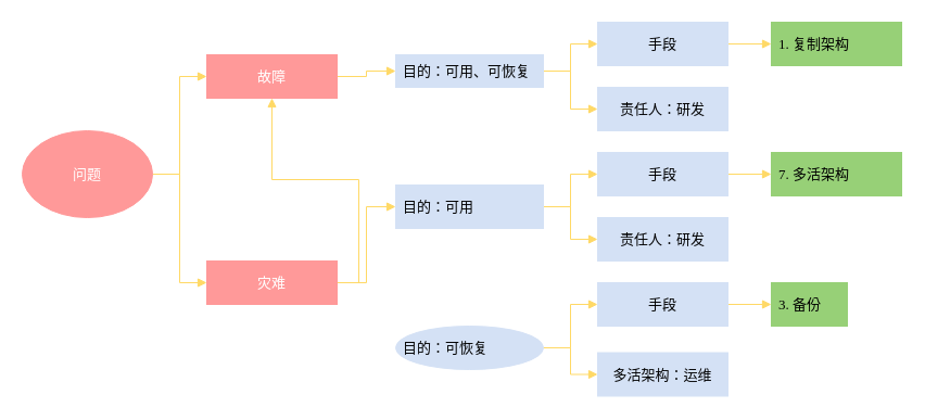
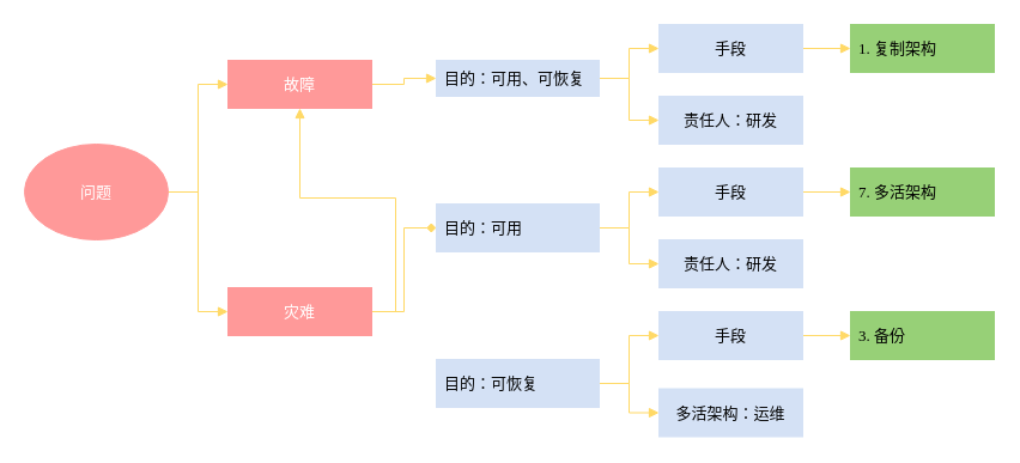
- <mxCell id="7" style="edgeStyle=orthogonalEdgeStyle;rounded=0;orthogonalLoop=1;jettySize=auto;html=1;exitX=1;exitY=0.5;exitDx=0;exitDy=0;entryX=0;entryY=0.5;entryDx=0;entryDy=0;endArrow=block;endFill=1;fontSize=13;fontFamily=微软雅黑;strokeColor=#FFD966;" edge="1" parent="1" source="9" target="19"><mxGeometry relative="1" as="geometry" /></mxCell>
+ <mxCell id="7" style="edgeStyle=orthogonalEdgeStyle;rounded=0;orthogonalLoop=1;jettySize=auto;html=1;exitX=1;exitY=0.5;exitDx=0;exitDy=0;entryX=0;entryY=0.5;entryDx=0;entryDy=0;endArrow=diamond;endFill=1;fontSize=13;fontFamily=微软雅黑;strokeColor=#FFD966;" edge="1" parent="1" source="9" target="19"><mxGeometry relative="1" as="geometry" /></mxCell>
- <mxCell id="26" value="3. 备份" style="rounded=0;whiteSpace=wrap;html=1;fontSize=13;align=left;spacingLeft=5;fontFamily=微软雅黑;fillColor=#97D077;strokeColor=#97D077;" vertex="1" parent="1"><mxGeometry x="710" y="260" width="70" height="40" as="geometry" /></mxCell>
+ <mxCell id="26" value="3. 备份" style="rounded=0;whiteSpace=wrap;html=1;fontSize=13;align=left;spacingLeft=5;fontFamily=微软雅黑;fillColor=#97D077;strokeColor=#97D077;" vertex="1" parent="1"><mxGeometry x="710" y="260" width="120" height="40" as="geometry" /></mxCell>
- <mxCell id="30" value="目的：可恢复" style="ellipse;whiteSpace=wrap;html=1;fontSize=13;align=left;spacingLeft=5;fontFamily=微软雅黑;fillColor=#D4E1F5;strokeColor=#D4E1F5;" vertex="1" parent="1"><mxGeometry x="364" y="300" width="136" height="40" as="geometry" /></mxCell>
+ <mxCell id="30" value="目的：可恢复" style="rounded=0;whiteSpace=wrap;html=1;fontSize=13;align=left;spacingLeft=5;fontFamily=微软雅黑;fillColor=#D4E1F5;strokeColor=#D4E1F5;" vertex="1" parent="1"><mxGeometry x="364" y="300" width="136" height="40" as="geometry" /></mxCell>
